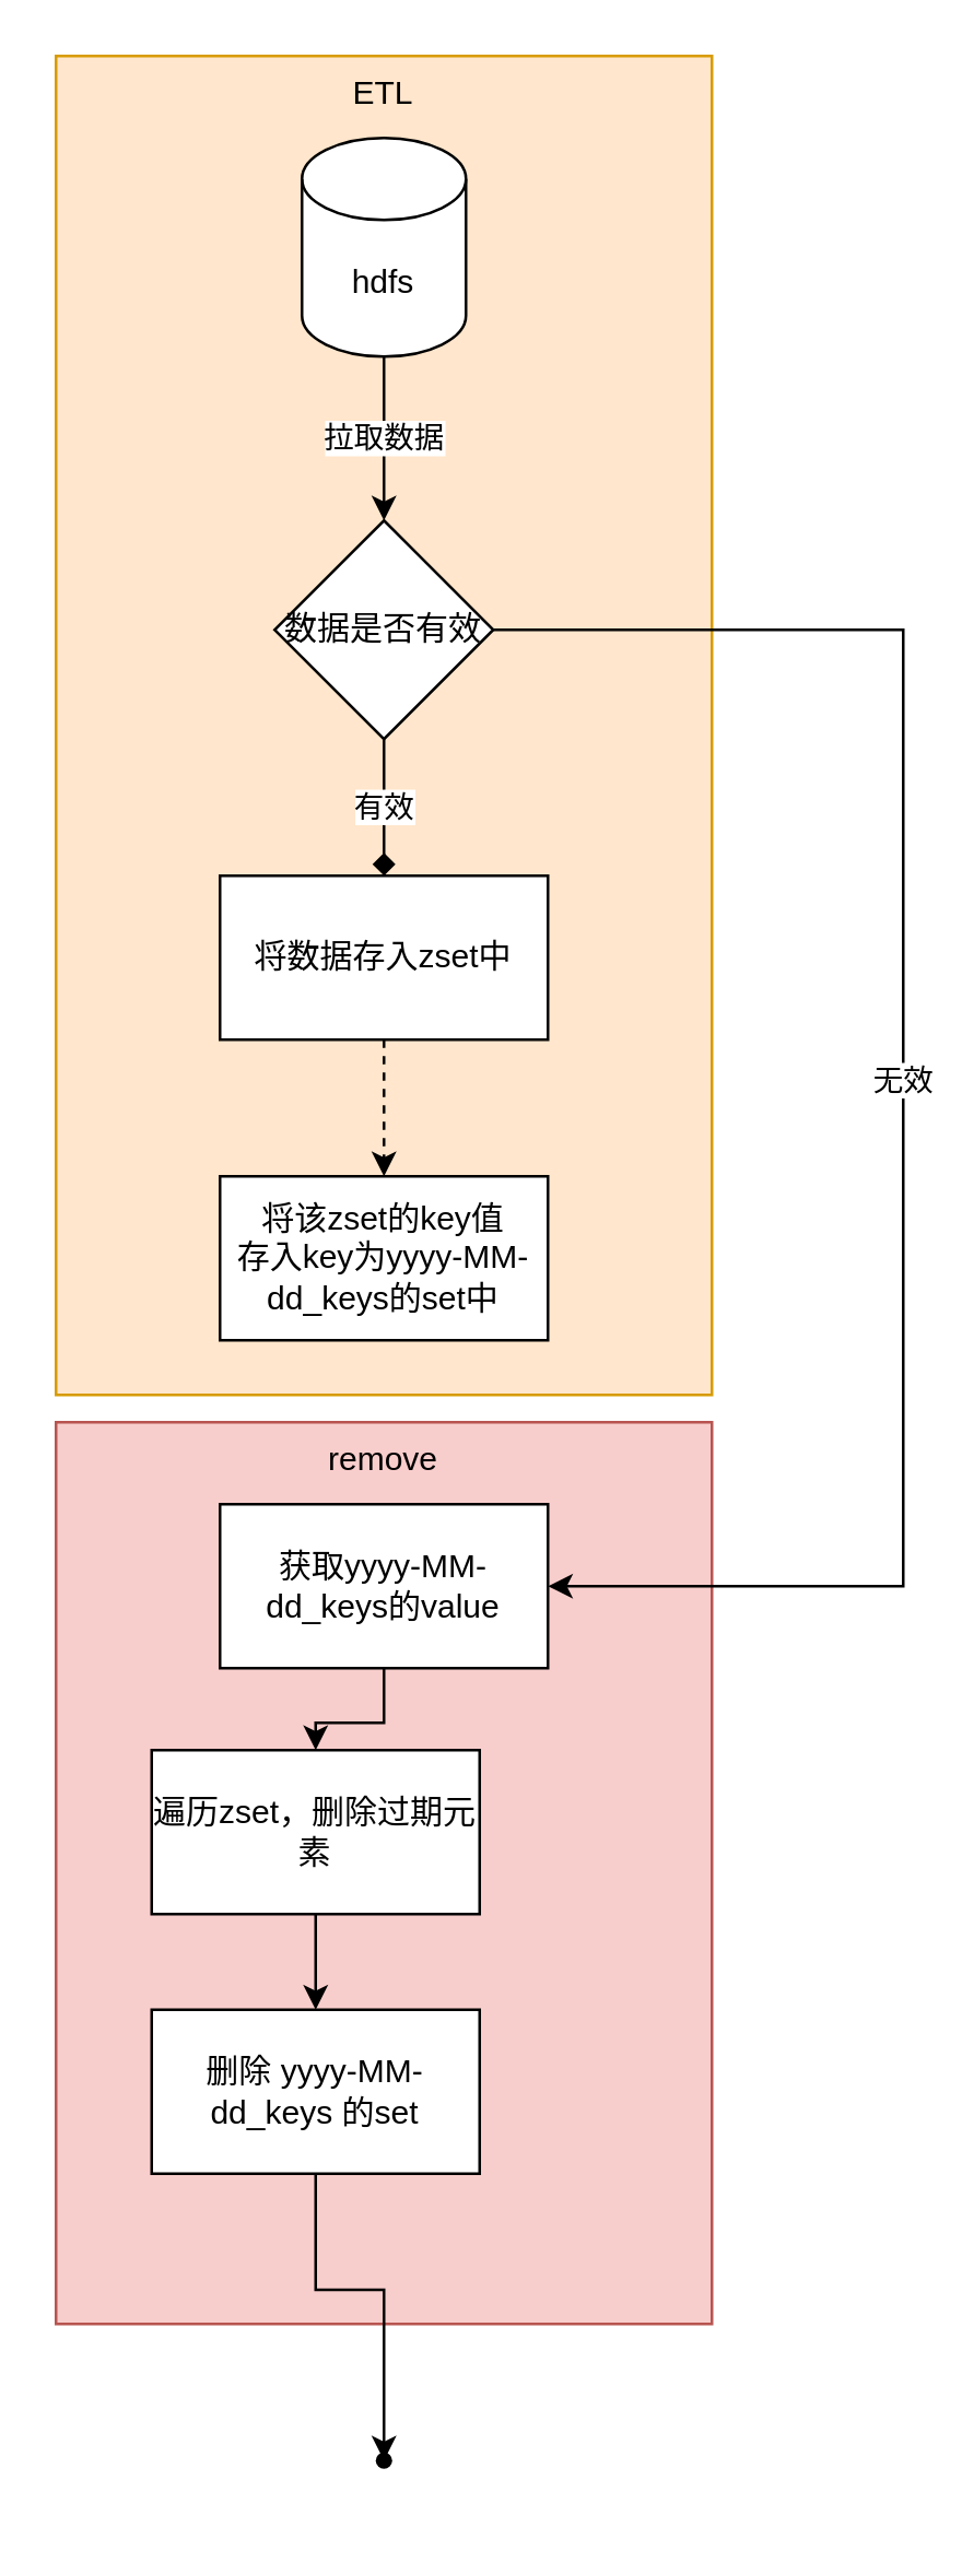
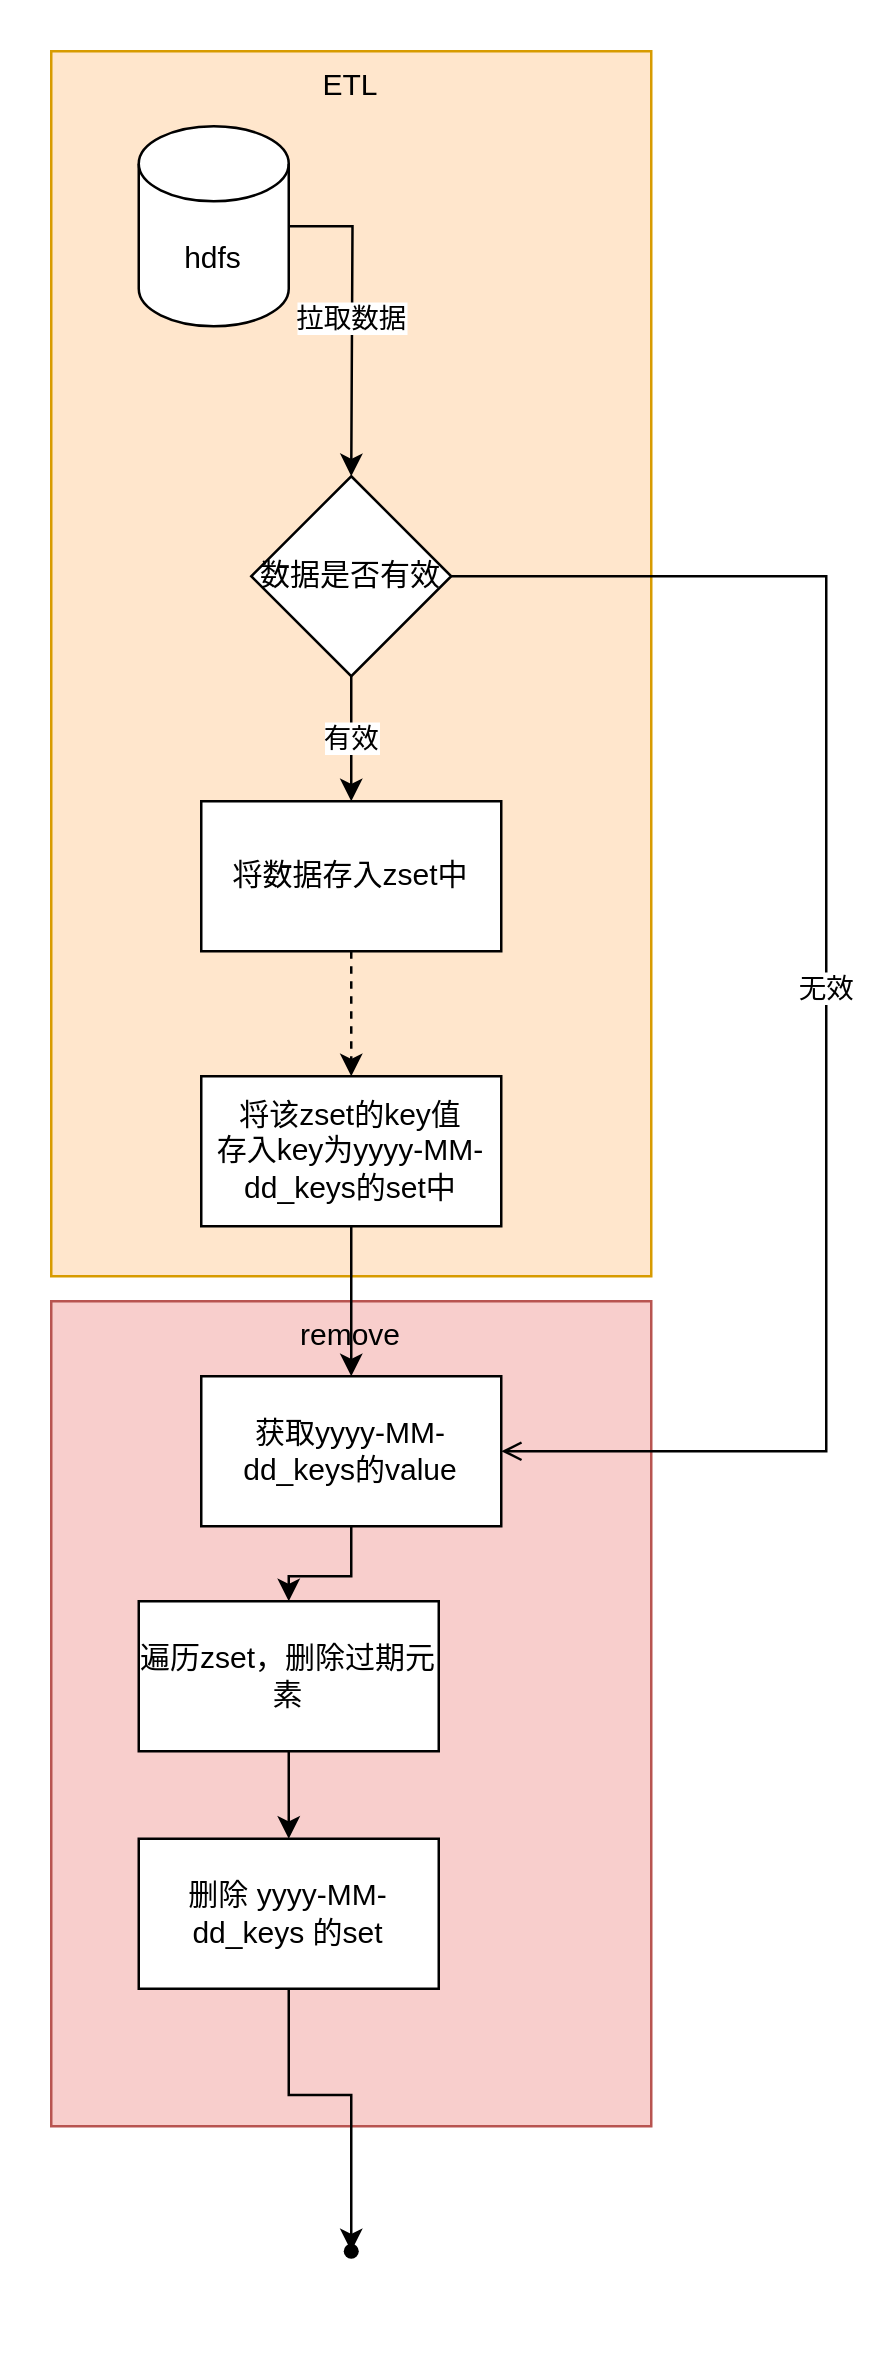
- <mxCell id="5" value="hdfs" style="shape=cylinder3;whiteSpace=wrap;html=1;boundedLbl=1;backgroundOutline=1;size=15;" vertex="1" parent="1"><mxGeometry x="110" y="50" width="60" height="80" as="geometry" /></mxCell>
+ <mxCell id="5" value="hdfs" style="shape=cylinder3;whiteSpace=wrap;html=1;boundedLbl=1;backgroundOutline=1;size=15;" vertex="1" parent="1"><mxGeometry x="55" y="50" width="60" height="80" as="geometry" /></mxCell>
- <mxCell id="6" value="有效" style="edgeStyle=orthogonalEdgeStyle;rounded=0;orthogonalLoop=1;jettySize=auto;html=1;endArrow=diamond;" edge="1" parent="1" source="8" target="10"><mxGeometry relative="1" as="geometry" /></mxCell>
+ <mxCell id="6" value="有效" style="edgeStyle=orthogonalEdgeStyle;rounded=0;orthogonalLoop=1;jettySize=auto;html=1;" edge="1" parent="1" source="8" target="10"><mxGeometry relative="1" as="geometry" /></mxCell>
+ <mxCell id="11" value="" style="edgeStyle=orthogonalEdgeStyle;rounded=0;orthogonalLoop=1;jettySize=auto;html=1;" edge="1" parent="1" source="12" target="14"><mxGeometry relative="1" as="geometry" /></mxCell>
- <mxCell id="7" value="无效" style="edgeStyle=orthogonalEdgeStyle;rounded=0;orthogonalLoop=1;jettySize=auto;html=1;entryX=1;entryY=0.5;entryDx=0;entryDy=0;" edge="1" parent="1" source="8" target="14"><mxGeometry relative="1" as="geometry"><Array as="points"><mxPoint x="330" y="230" /><mxPoint x="330" y="580" /></Array></mxGeometry></mxCell>
+ <mxCell id="7" value="无效" style="edgeStyle=orthogonalEdgeStyle;rounded=0;orthogonalLoop=1;jettySize=auto;html=1;entryX=1;entryY=0.5;entryDx=0;entryDy=0;endArrow=open;" edge="1" parent="1" source="8" target="14"><mxGeometry relative="1" as="geometry"><Array as="points"><mxPoint x="330" y="230" /><mxPoint x="330" y="580" /></Array></mxGeometry></mxCell>
